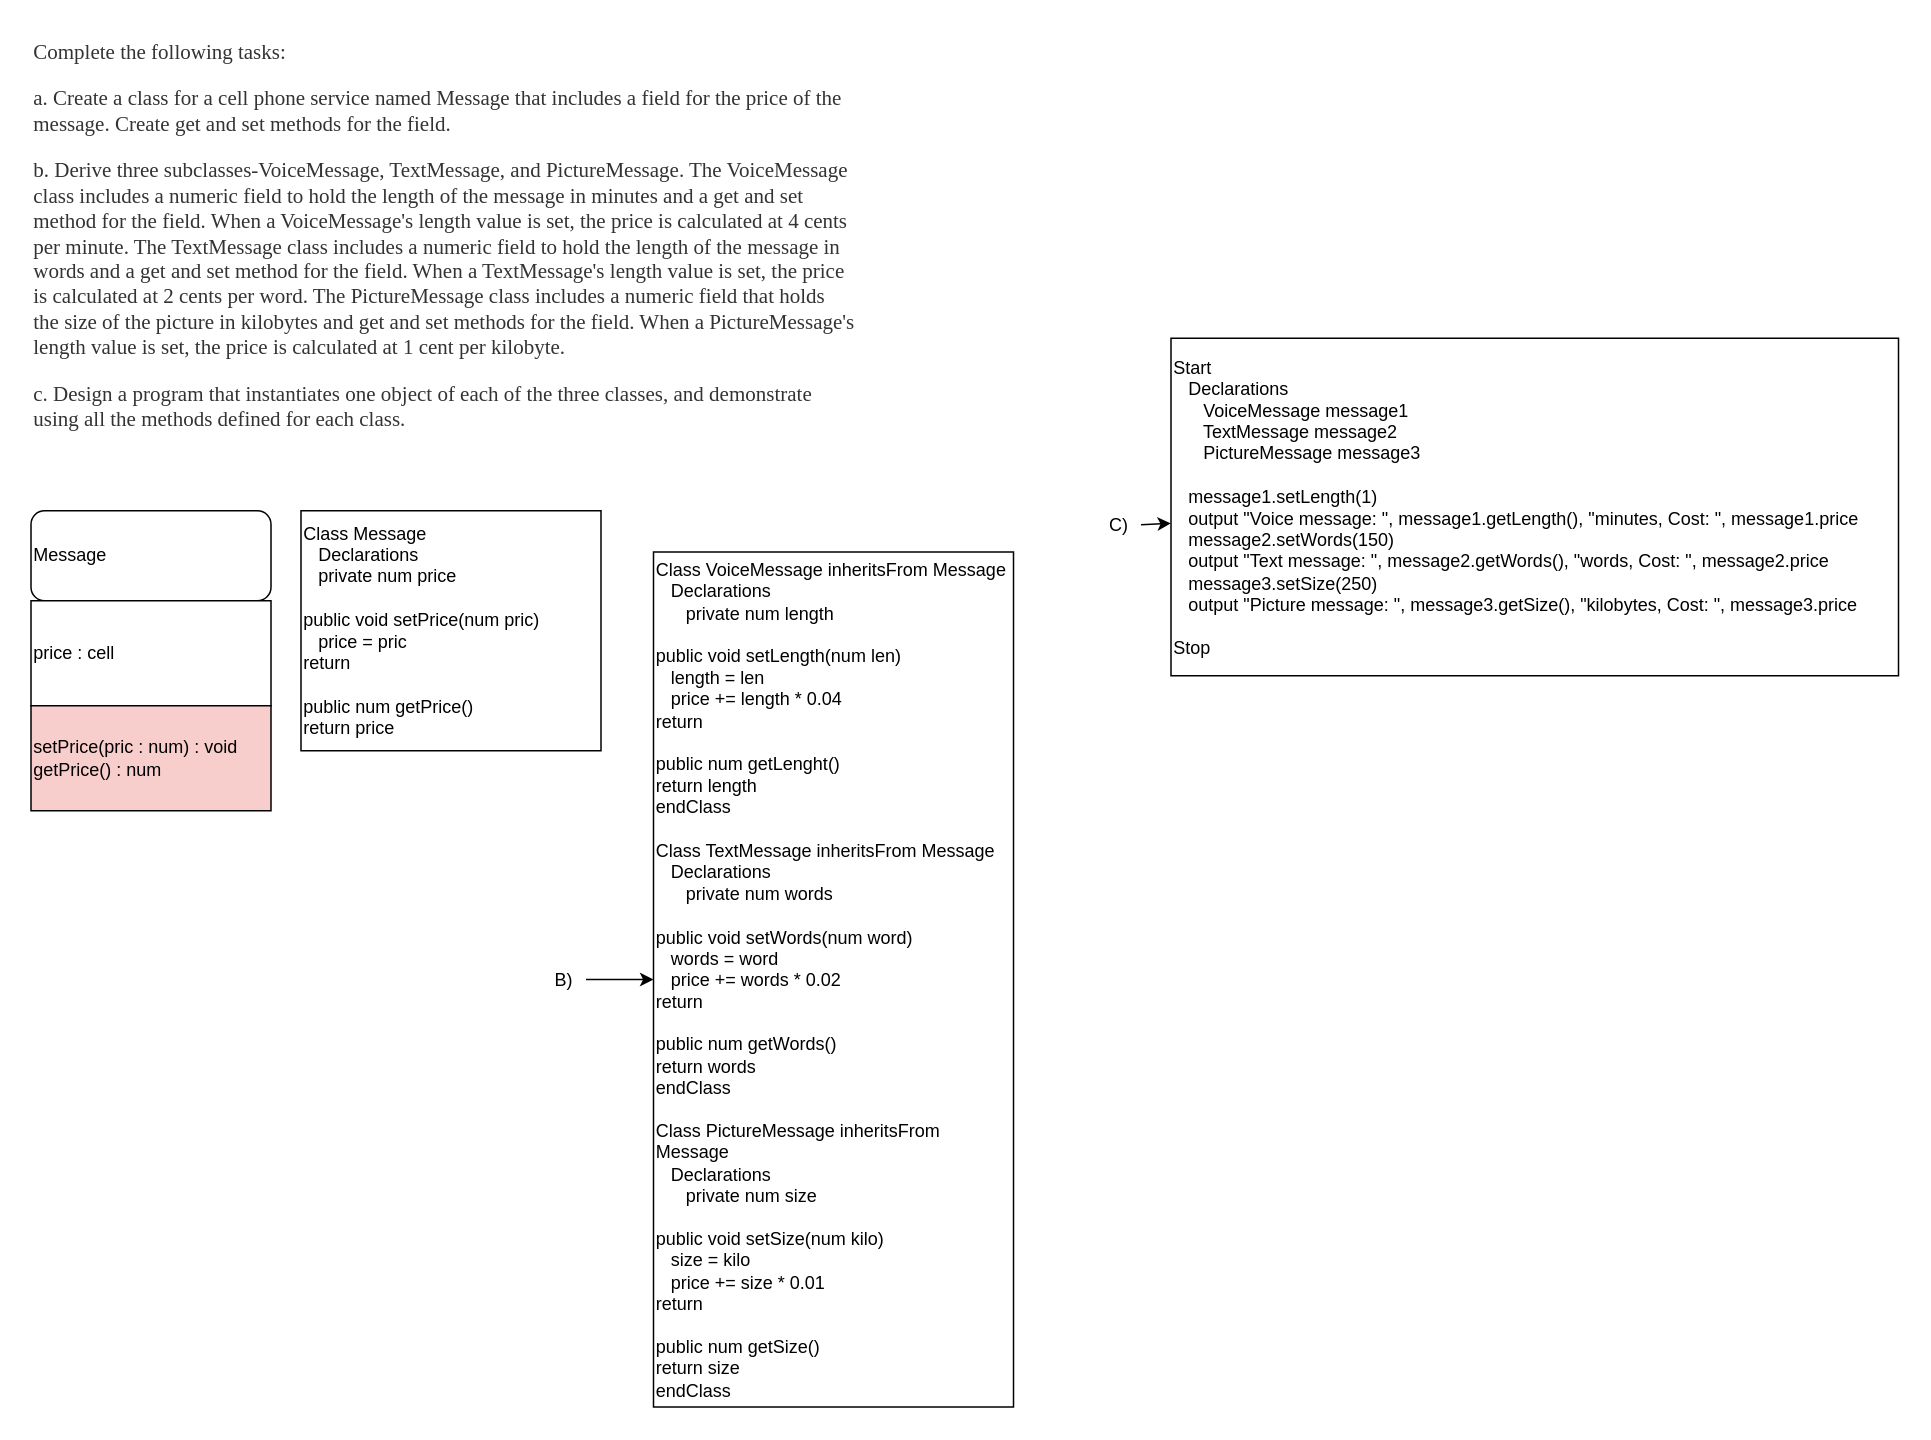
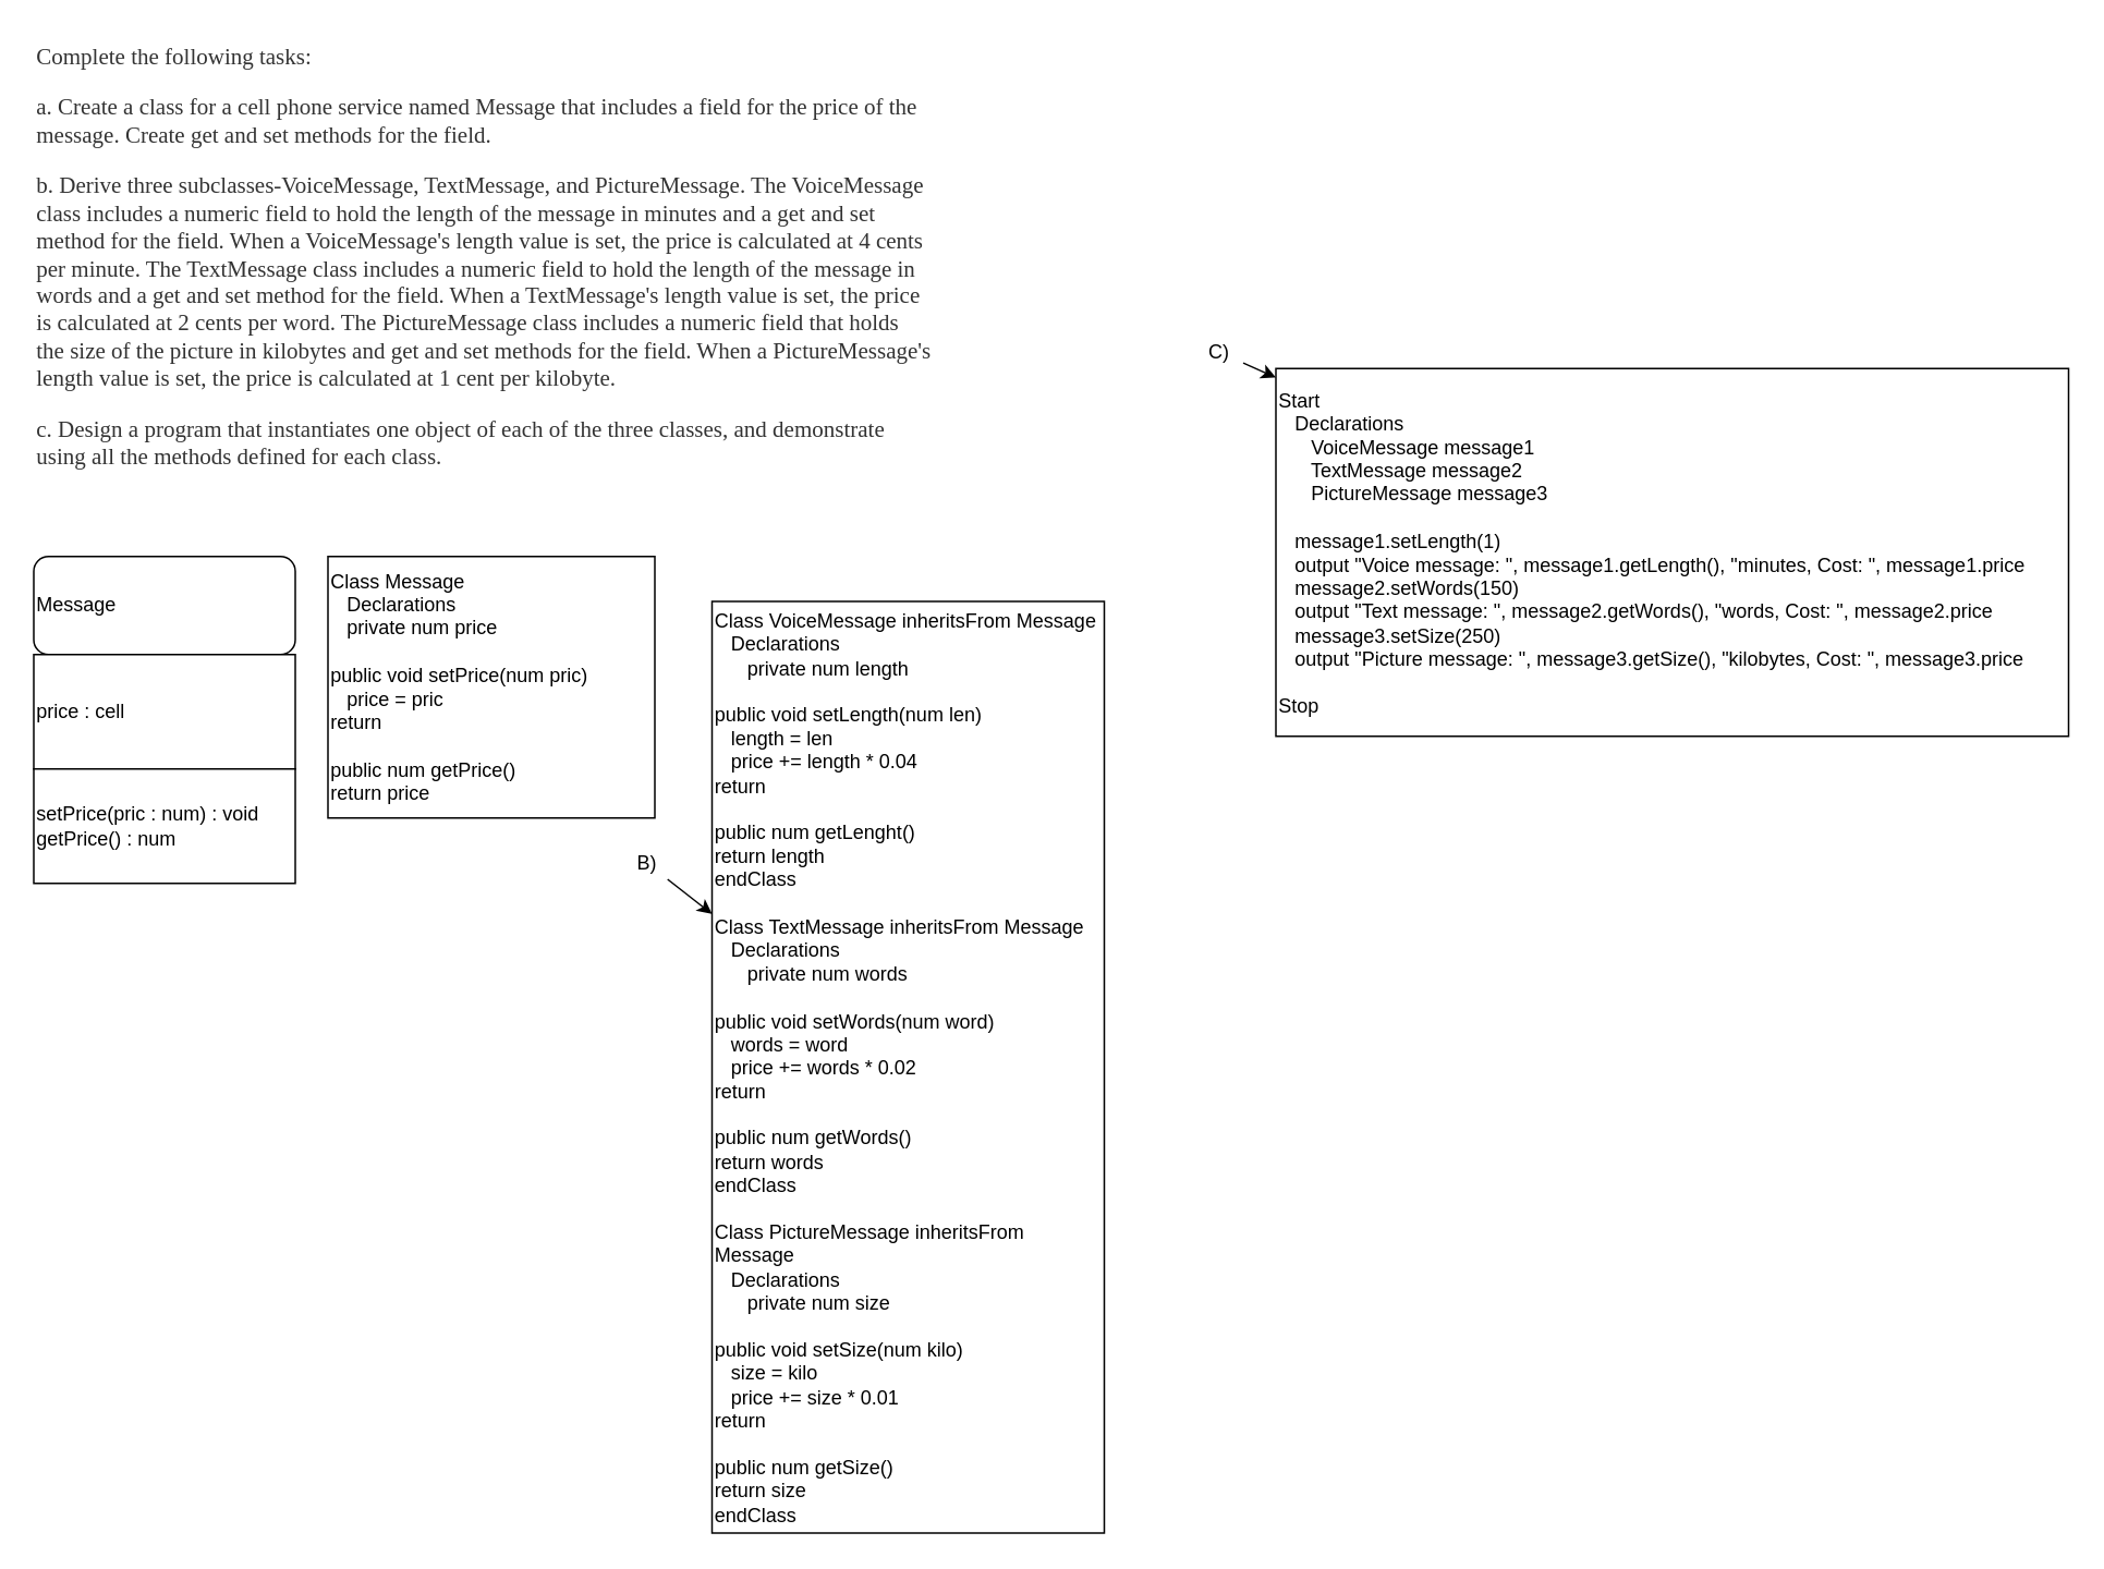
- <mxCell id="11" value="C)" style="text;html=1;align=center;verticalAlign=middle;resizable=0;points=[];autosize=1;strokeColor=none;fillColor=none;" vertex="1" parent="1"><mxGeometry x="730" y="340" width="30" height="20" as="geometry" /></mxCell>
+ <mxCell id="11" value="C)" style="text;html=1;align=center;verticalAlign=middle;resizable=0;points=[];autosize=1;strokeColor=none;fillColor=none;" vertex="1" parent="1"><mxGeometry x="730" y="205" width="30" height="20" as="geometry" /></mxCell>
- <mxCell id="6" value="setPrice(pric : num) : void&lt;br&gt;getPrice() : num" style="whiteSpace=wrap;html=1;align=left;fillColor=#f8cecc;" vertex="1" parent="1"><mxGeometry x="20" y="470" width="160" height="70" as="geometry" /></mxCell>
+ <mxCell id="6" value="setPrice(pric : num) : void&lt;br&gt;getPrice() : num" style="whiteSpace=wrap;html=1;align=left;" vertex="1" parent="1"><mxGeometry x="20" y="470" width="160" height="70" as="geometry" /></mxCell>
- <mxCell id="8" value="B)" style="text;html=1;align=center;verticalAlign=middle;resizable=0;points=[];autosize=1;strokeColor=none;fillColor=none;" vertex="1" parent="1"><mxGeometry x="360" y="642.5" width="30" height="20" as="geometry" /></mxCell>
+ <mxCell id="8" value="B)" style="text;html=1;align=center;verticalAlign=middle;resizable=0;points=[];autosize=1;strokeColor=none;fillColor=none;" vertex="1" parent="1"><mxGeometry x="380" y="517.5" width="30" height="20" as="geometry" /></mxCell>
